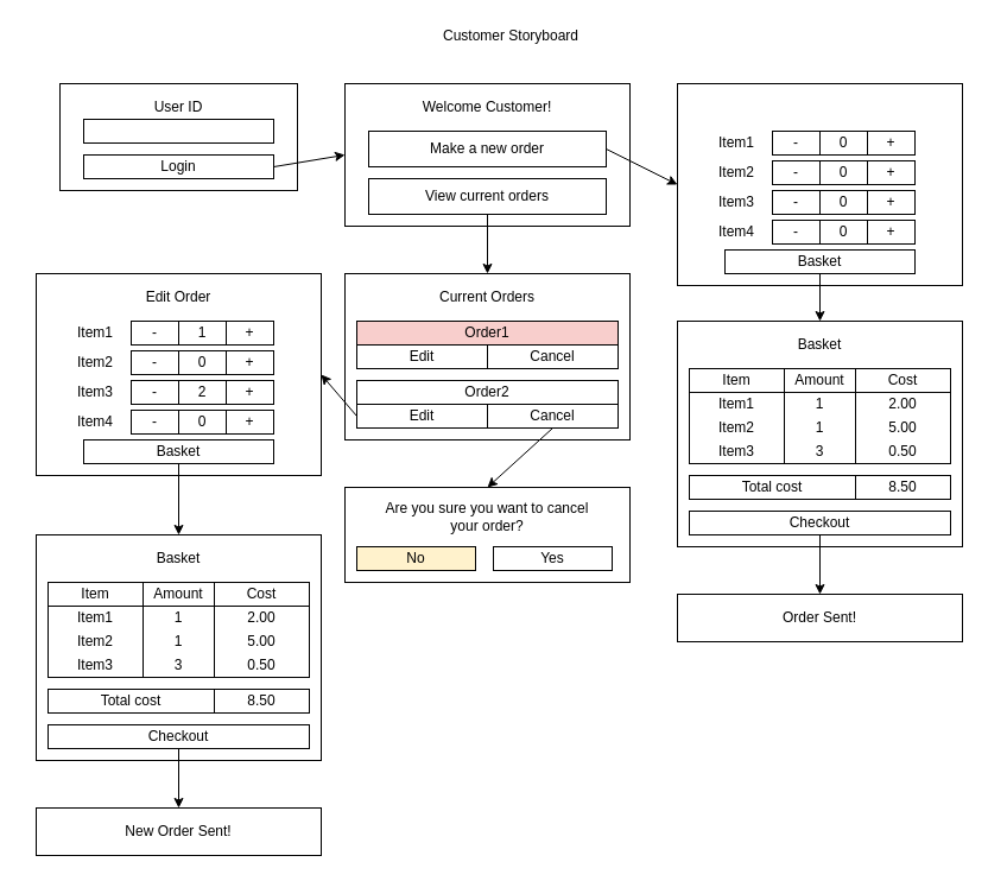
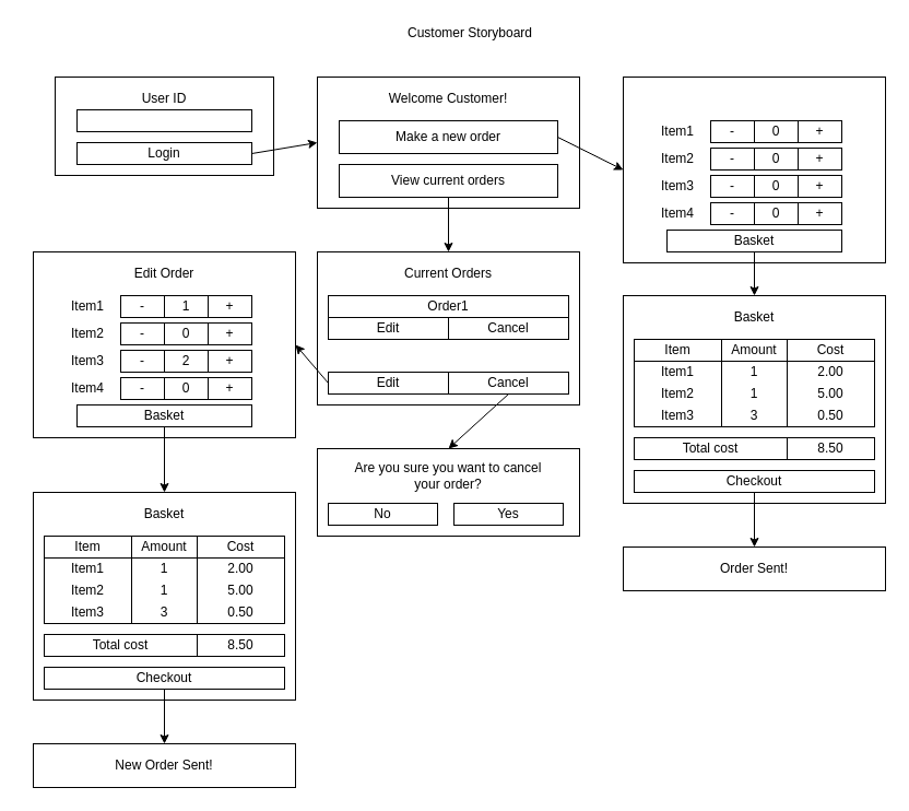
- <mxCell id="13" value="Order1" style="rounded=0;whiteSpace=wrap;html=1;fillColor=#f8cecc;" vertex="1" parent="1"><mxGeometry x="300" y="270" width="220" height="20" as="geometry" /></mxCell>
+ <mxCell id="13" value="Order1" style="rounded=0;whiteSpace=wrap;html=1;" vertex="1" parent="1"><mxGeometry x="300" y="270" width="220" height="20" as="geometry" /></mxCell>
- <mxCell id="16" value="Order2" style="rounded=0;whiteSpace=wrap;html=1;" vertex="1" parent="1"><mxGeometry x="300" y="320" width="220" height="20" as="geometry" /></mxCell>
- <mxCell id="60" value="No" style="rounded=0;whiteSpace=wrap;html=1;fillColor=#fff2cc;" vertex="1" parent="1"><mxGeometry x="300" y="460" width="100" height="20" as="geometry" /></mxCell>
+ <mxCell id="60" value="No" style="rounded=0;whiteSpace=wrap;html=1;" vertex="1" parent="1"><mxGeometry x="300" y="460" width="100" height="20" as="geometry" /></mxCell>
